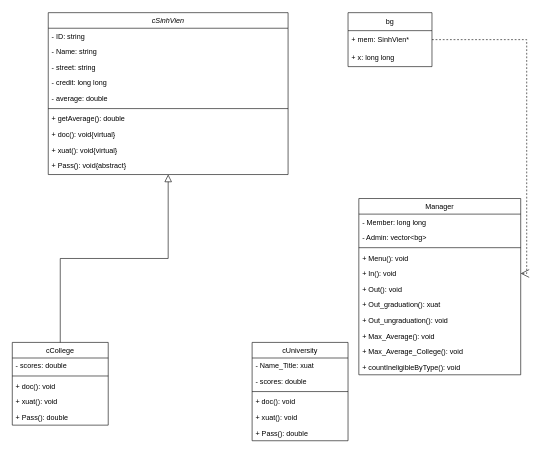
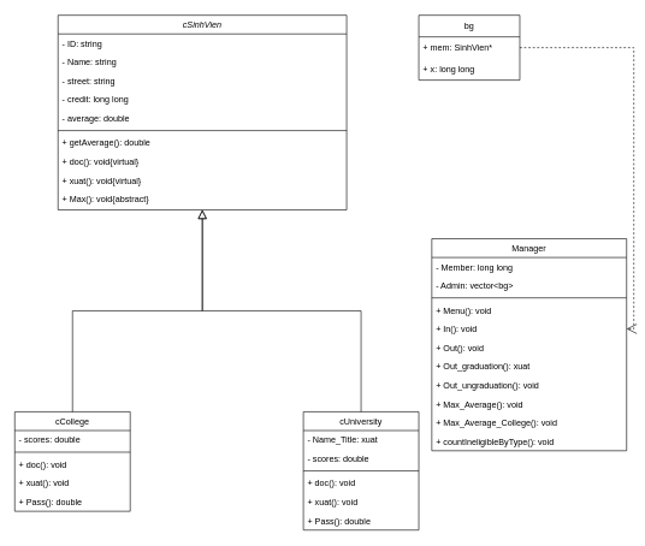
- <mxCell id="12" value="+ Pass(): void{abstract}" style="text;align=left;verticalAlign=top;spacingLeft=4;spacingRight=4;overflow=hidden;rotatable=0;points=[[0,0.5],[1,0.5]];portConstraint=eastwest;" vertex="1" parent="2"><mxGeometry y="242" width="400" height="26" as="geometry" /></mxCell>
+ <mxCell id="12" value="+ Max(): void{abstract}" style="text;align=left;verticalAlign=top;spacingLeft=4;spacingRight=4;overflow=hidden;rotatable=0;points=[[0,0.5],[1,0.5]];portConstraint=eastwest;" vertex="1" parent="2"><mxGeometry y="242" width="400" height="26" as="geometry" /></mxCell>
+ <mxCell id="27" value="" style="endArrow=block;endSize=10;endFill=0;shadow=0;strokeWidth=1;rounded=0;curved=0;edgeStyle=elbowEdgeStyle;elbow=vertical;" edge="1" parent="1" source="20" target="2"><mxGeometry width="160" relative="1" as="geometry"><mxPoint x="300" y="583" as="sourcePoint" /><mxPoint x="400" y="481" as="targetPoint" /></mxGeometry></mxCell>
